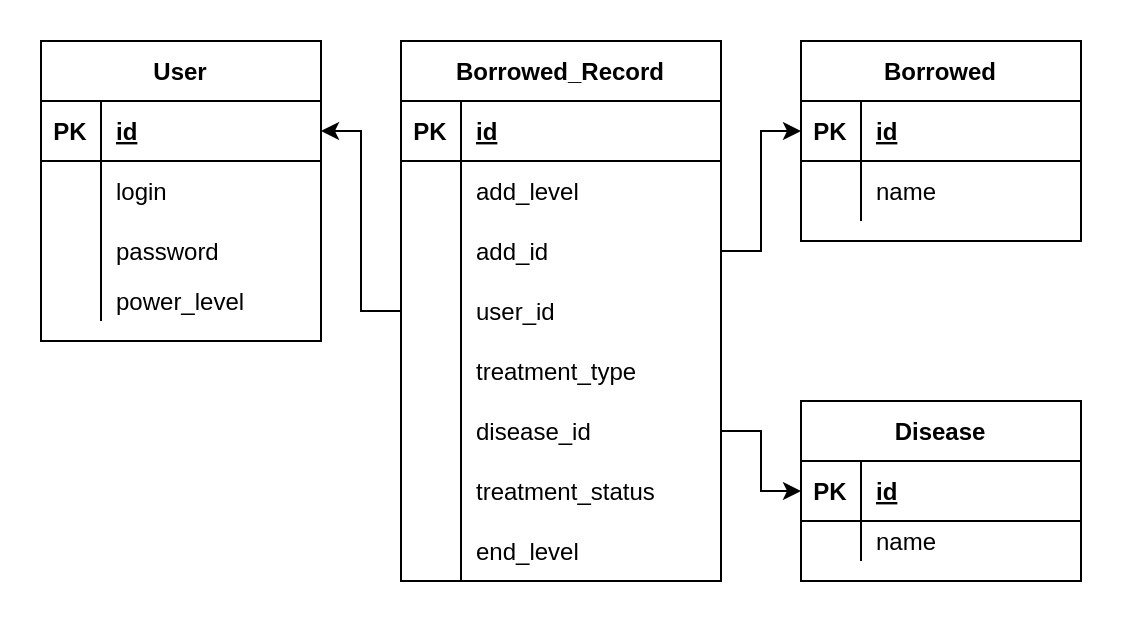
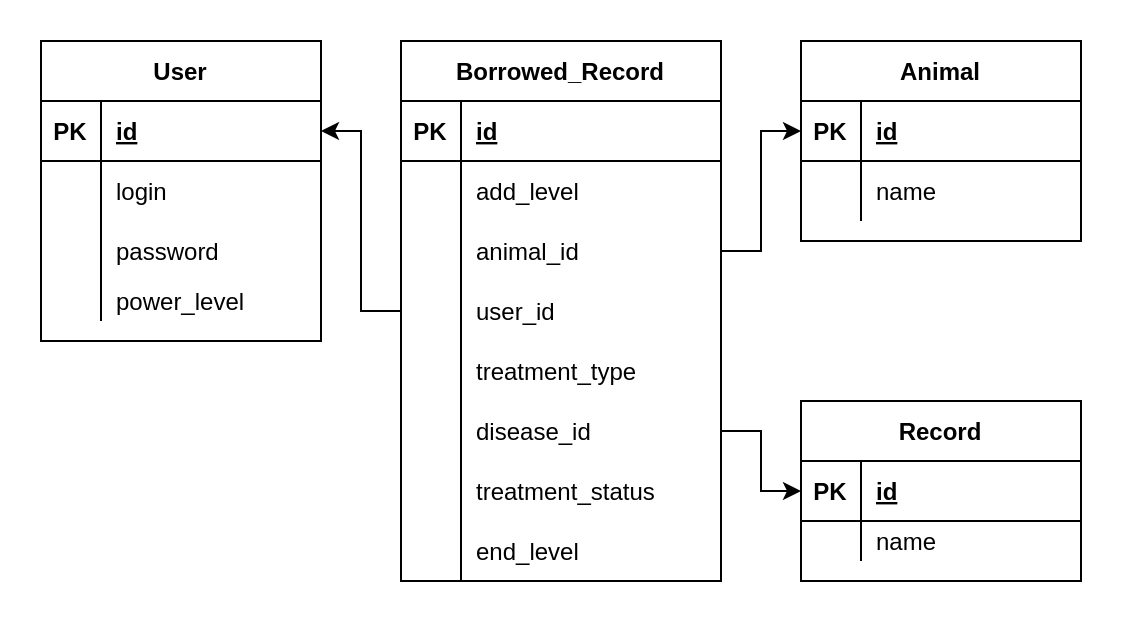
- <mxCell id="41" value="Borrowed" style="shape=table;startSize=30;container=1;collapsible=1;childLayout=tableLayout;fixedRows=1;rowLines=0;fontStyle=1;align=center;resizeLast=1;" vertex="1" parent="1"><mxGeometry x="400" y="20" width="140" height="100" as="geometry" /></mxCell>
+ <mxCell id="41" value="Animal" style="shape=table;startSize=30;container=1;collapsible=1;childLayout=tableLayout;fixedRows=1;rowLines=0;fontStyle=1;align=center;resizeLast=1;" vertex="1" parent="1"><mxGeometry x="400" y="20" width="140" height="100" as="geometry" /></mxCell>
- <mxCell id="24" value="add_id" style="shape=partialRectangle;connectable=0;fillColor=none;top=0;left=0;bottom=0;right=0;align=left;spacingLeft=6;overflow=hidden;" parent="22" vertex="1"><mxGeometry x="30" width="130" height="30" as="geometry"><mxRectangle width="130" height="30" as="alternateBounds" /></mxGeometry></mxCell>
+ <mxCell id="24" value="animal_id" style="shape=partialRectangle;connectable=0;fillColor=none;top=0;left=0;bottom=0;right=0;align=left;spacingLeft=6;overflow=hidden;" parent="22" vertex="1"><mxGeometry x="30" width="130" height="30" as="geometry"><mxRectangle width="130" height="30" as="alternateBounds" /></mxGeometry></mxCell>
- <mxCell id="48" value="Disease" style="shape=table;startSize=30;container=1;collapsible=1;childLayout=tableLayout;fixedRows=1;rowLines=0;fontStyle=1;align=center;resizeLast=1;" vertex="1" parent="1"><mxGeometry x="400" y="200" width="140" height="90" as="geometry" /></mxCell>
+ <mxCell id="48" value="Record" style="shape=table;startSize=30;container=1;collapsible=1;childLayout=tableLayout;fixedRows=1;rowLines=0;fontStyle=1;align=center;resizeLast=1;" vertex="1" parent="1"><mxGeometry x="400" y="200" width="140" height="90" as="geometry" /></mxCell>
